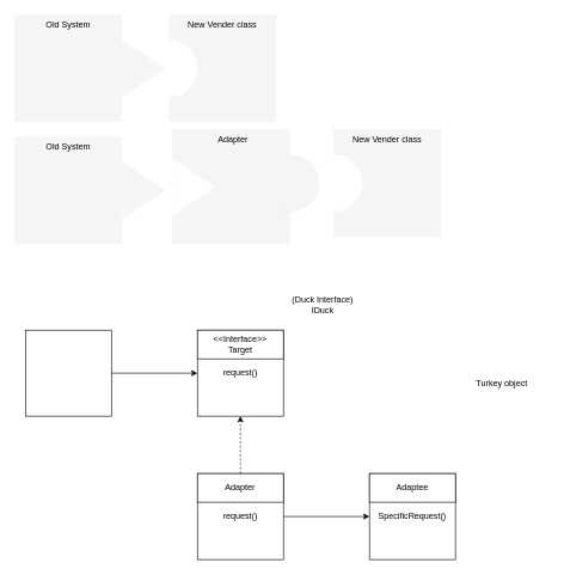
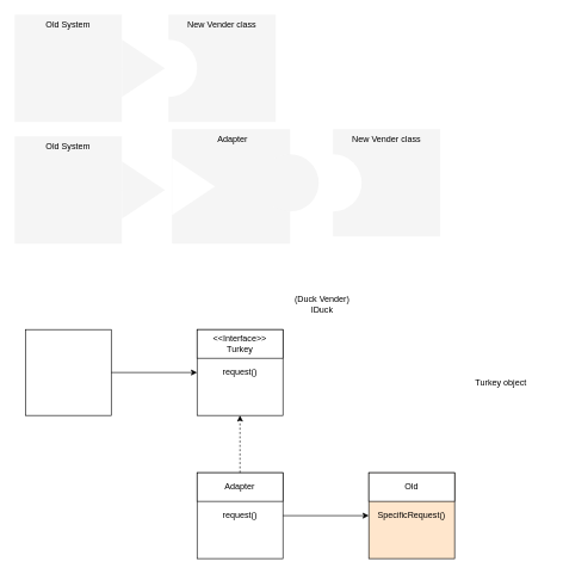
- <mxCell id="29" value="(Duck Interface)&lt;br&gt;IDuck" style="text;html=1;strokeColor=none;fillColor=none;align=center;verticalAlign=middle;whiteSpace=wrap;rounded=0;" vertex="1" parent="1"><mxGeometry x="385" y="410" width="130" height="30" as="geometry" /></mxCell>
+ <mxCell id="29" value="(Duck Vender)&lt;br&gt;IDuck" style="text;html=1;strokeColor=none;fillColor=none;align=center;verticalAlign=middle;whiteSpace=wrap;rounded=0;" vertex="1" parent="1"><mxGeometry x="385" y="410" width="130" height="30" as="geometry" /></mxCell>
- <mxCell id="21" value="&amp;lt;&amp;lt;Interface&amp;gt;&amp;gt;&lt;br&gt;Target" style="rounded=0;whiteSpace=wrap;html=1;" vertex="1" parent="1"><mxGeometry x="275" y="460" width="120" height="40" as="geometry" /></mxCell>
+ <mxCell id="21" value="&amp;lt;&amp;lt;Interface&amp;gt;&amp;gt;&lt;br&gt;Turkey" style="rounded=0;whiteSpace=wrap;html=1;" vertex="1" parent="1"><mxGeometry x="275" y="460" width="120" height="40" as="geometry" /></mxCell>
- <mxCell id="26" value="Adaptee" style="rounded=0;whiteSpace=wrap;html=1;" vertex="1" parent="1"><mxGeometry x="515" y="660" width="120" height="40" as="geometry" /></mxCell>
+ <mxCell id="26" value="Old" style="rounded=0;whiteSpace=wrap;html=1;" vertex="1" parent="1"><mxGeometry x="515" y="660" width="120" height="40" as="geometry" /></mxCell>
- <mxCell id="25" value="SpecificRequest()" style="rounded=0;whiteSpace=wrap;html=1;" vertex="1" parent="1"><mxGeometry x="515" y="660" width="120" height="120" as="geometry" /></mxCell>
+ <mxCell id="25" value="SpecificRequest()" style="rounded=0;whiteSpace=wrap;html=1;fillColor=#ffe6cc;" vertex="1" parent="1"><mxGeometry x="515" y="660" width="120" height="120" as="geometry" /></mxCell>
